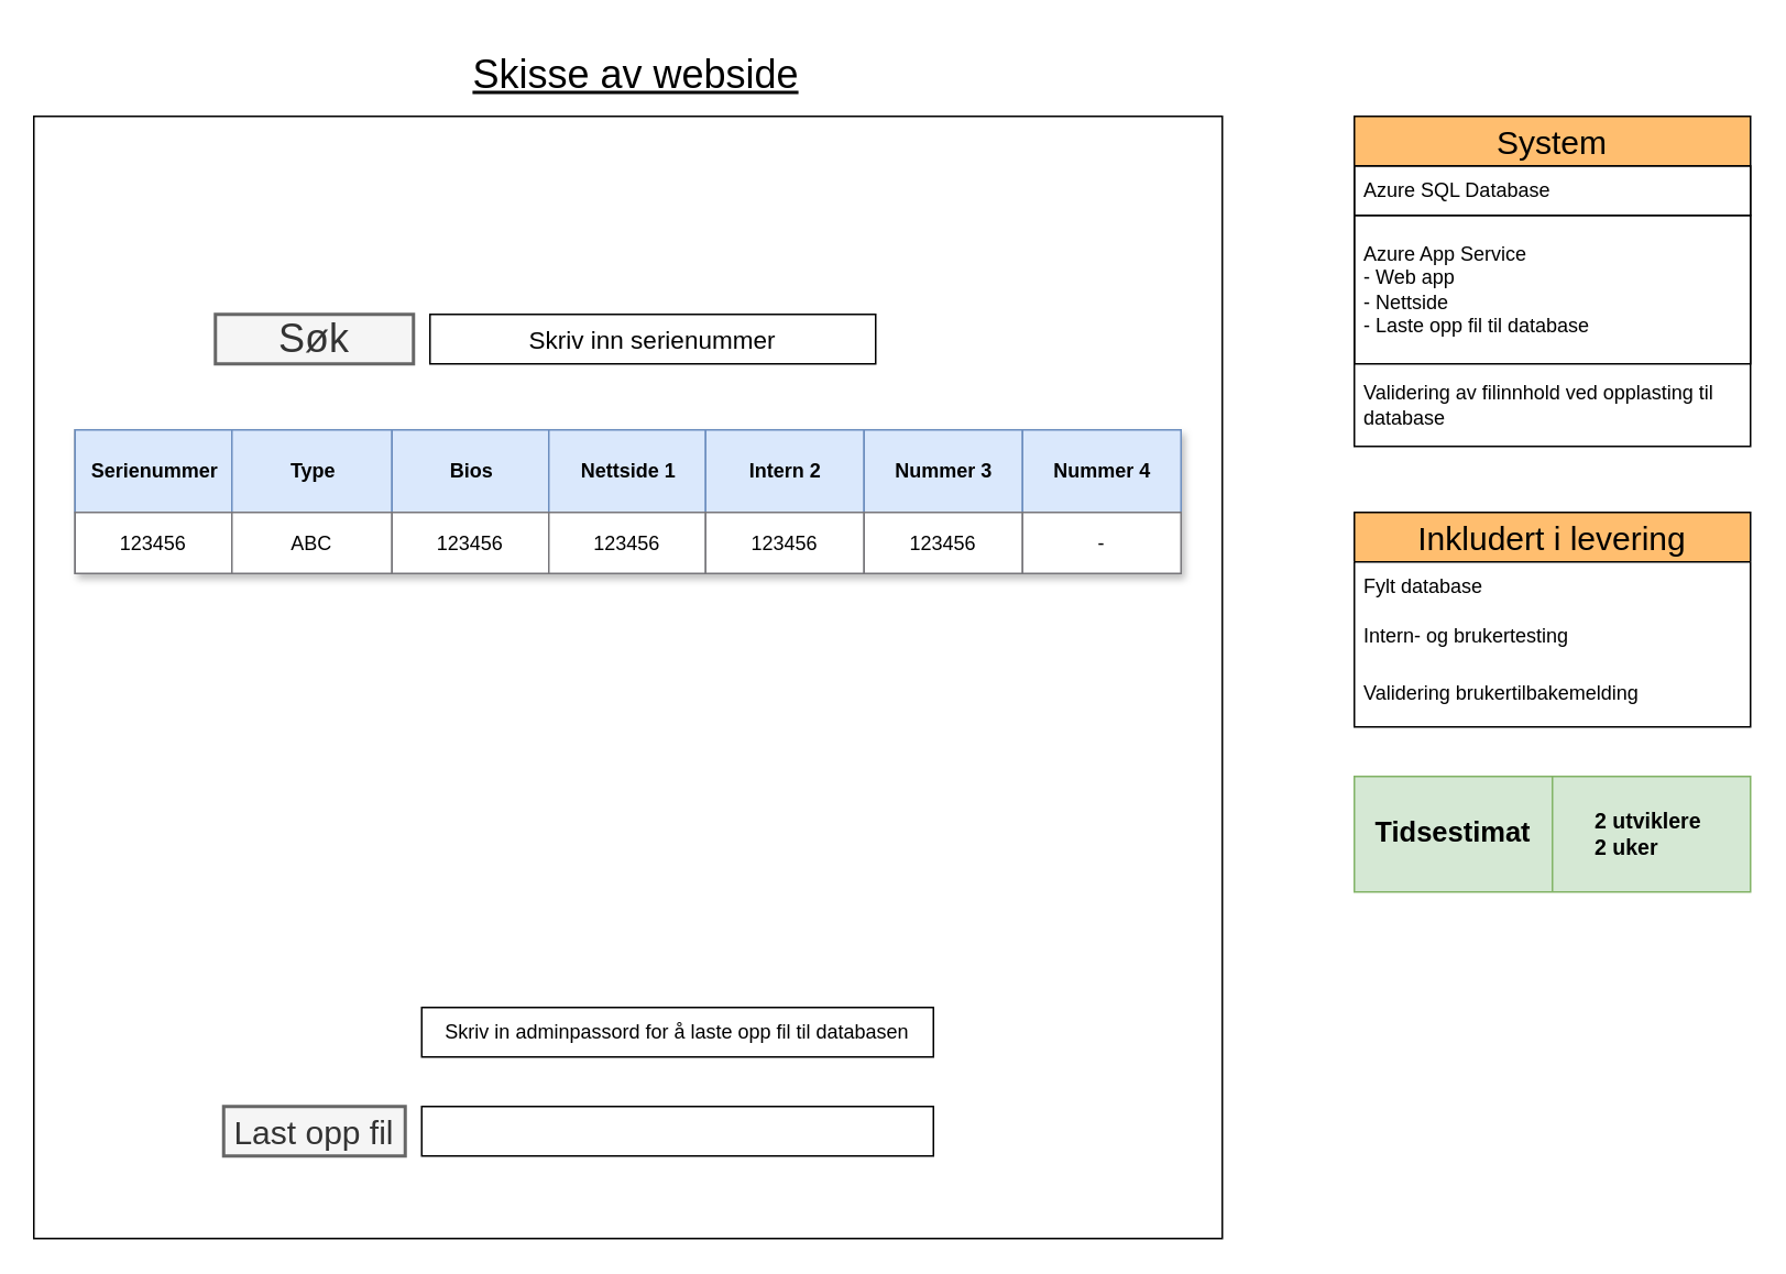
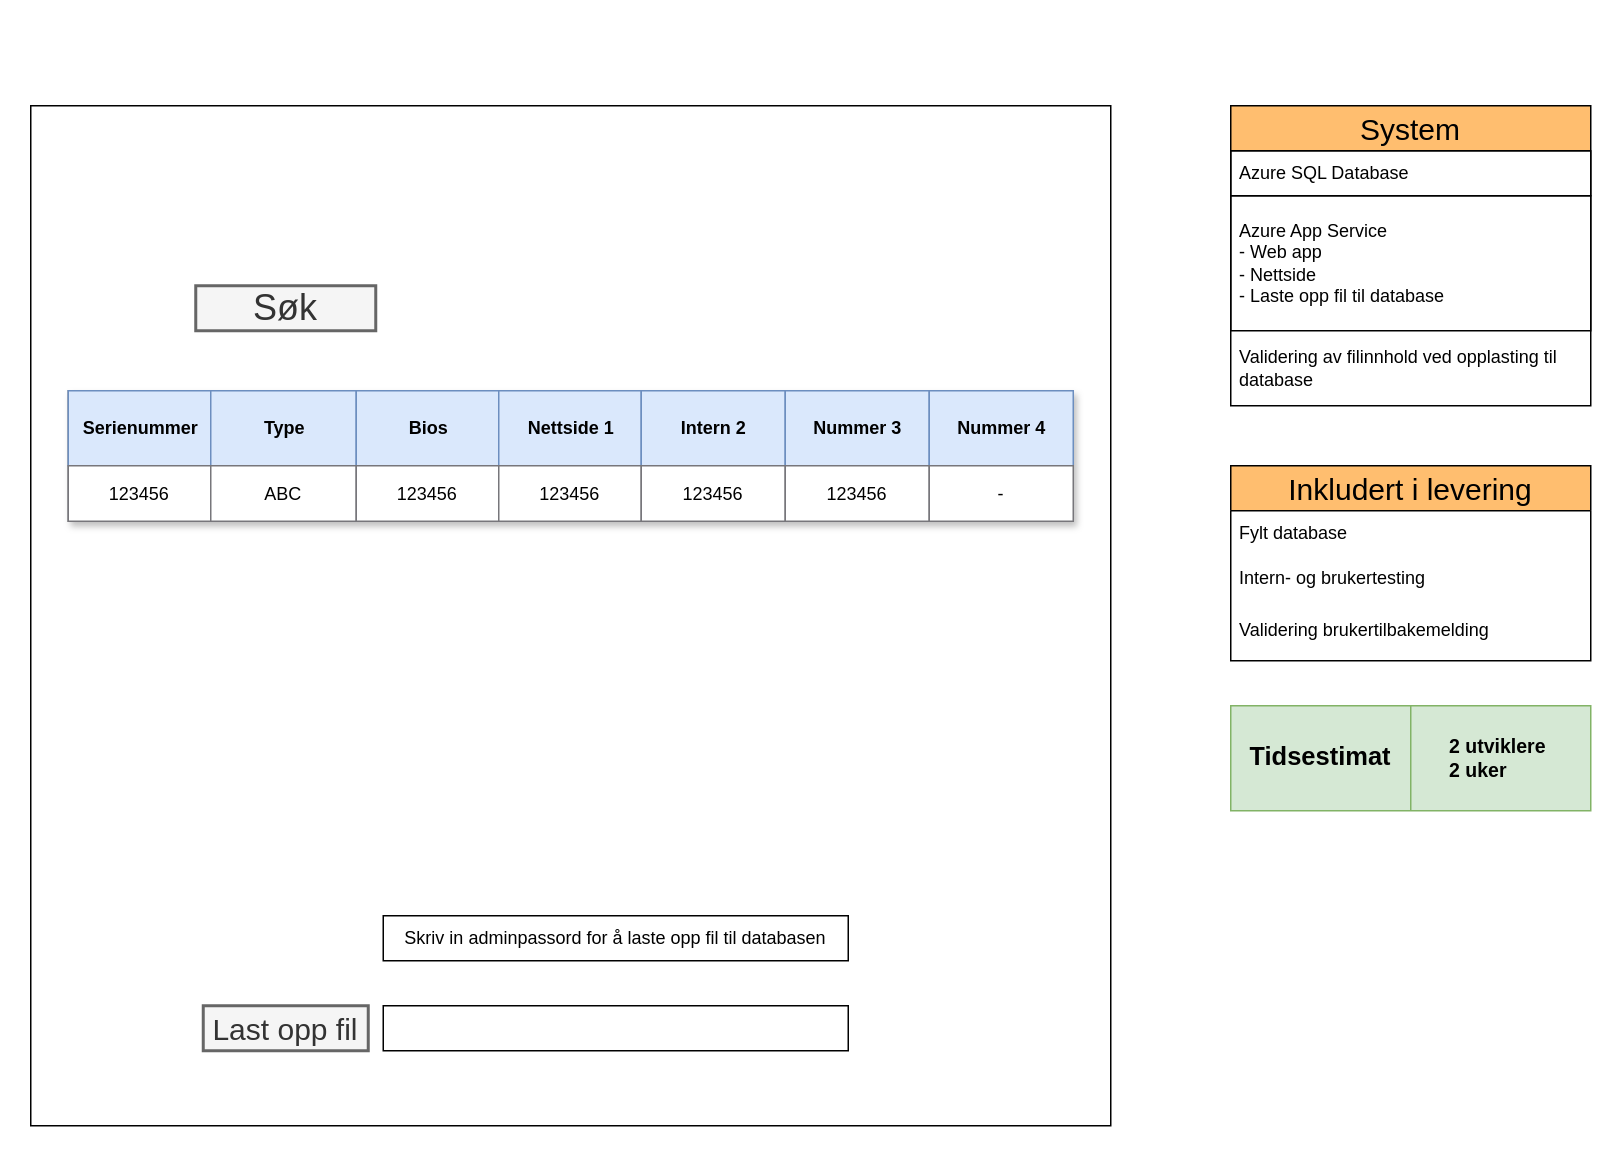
- <mxCell id="24" value="&lt;font style=&quot;font-size: 24px;&quot;&gt;&lt;u&gt;Skisse av webside&lt;/u&gt;&lt;/font&gt;" style="text;html=1;strokeColor=none;fillColor=none;align=center;verticalAlign=middle;whiteSpace=wrap;rounded=0;" parent="1" vertex="1"><mxGeometry x="245" y="20" width="280" height="50" as="geometry" /></mxCell>
- <mxCell id="4" value="&lt;font style=&quot;font-size: 15px;&quot;&gt;Skriv inn serienummer&lt;br&gt;&lt;/font&gt;" style="text;html=1;strokeColor=default;fillColor=none;align=center;verticalAlign=middle;whiteSpace=wrap;rounded=0;" parent="1" vertex="1"><mxGeometry x="260" y="190" width="270" height="30" as="geometry" /></mxCell>
